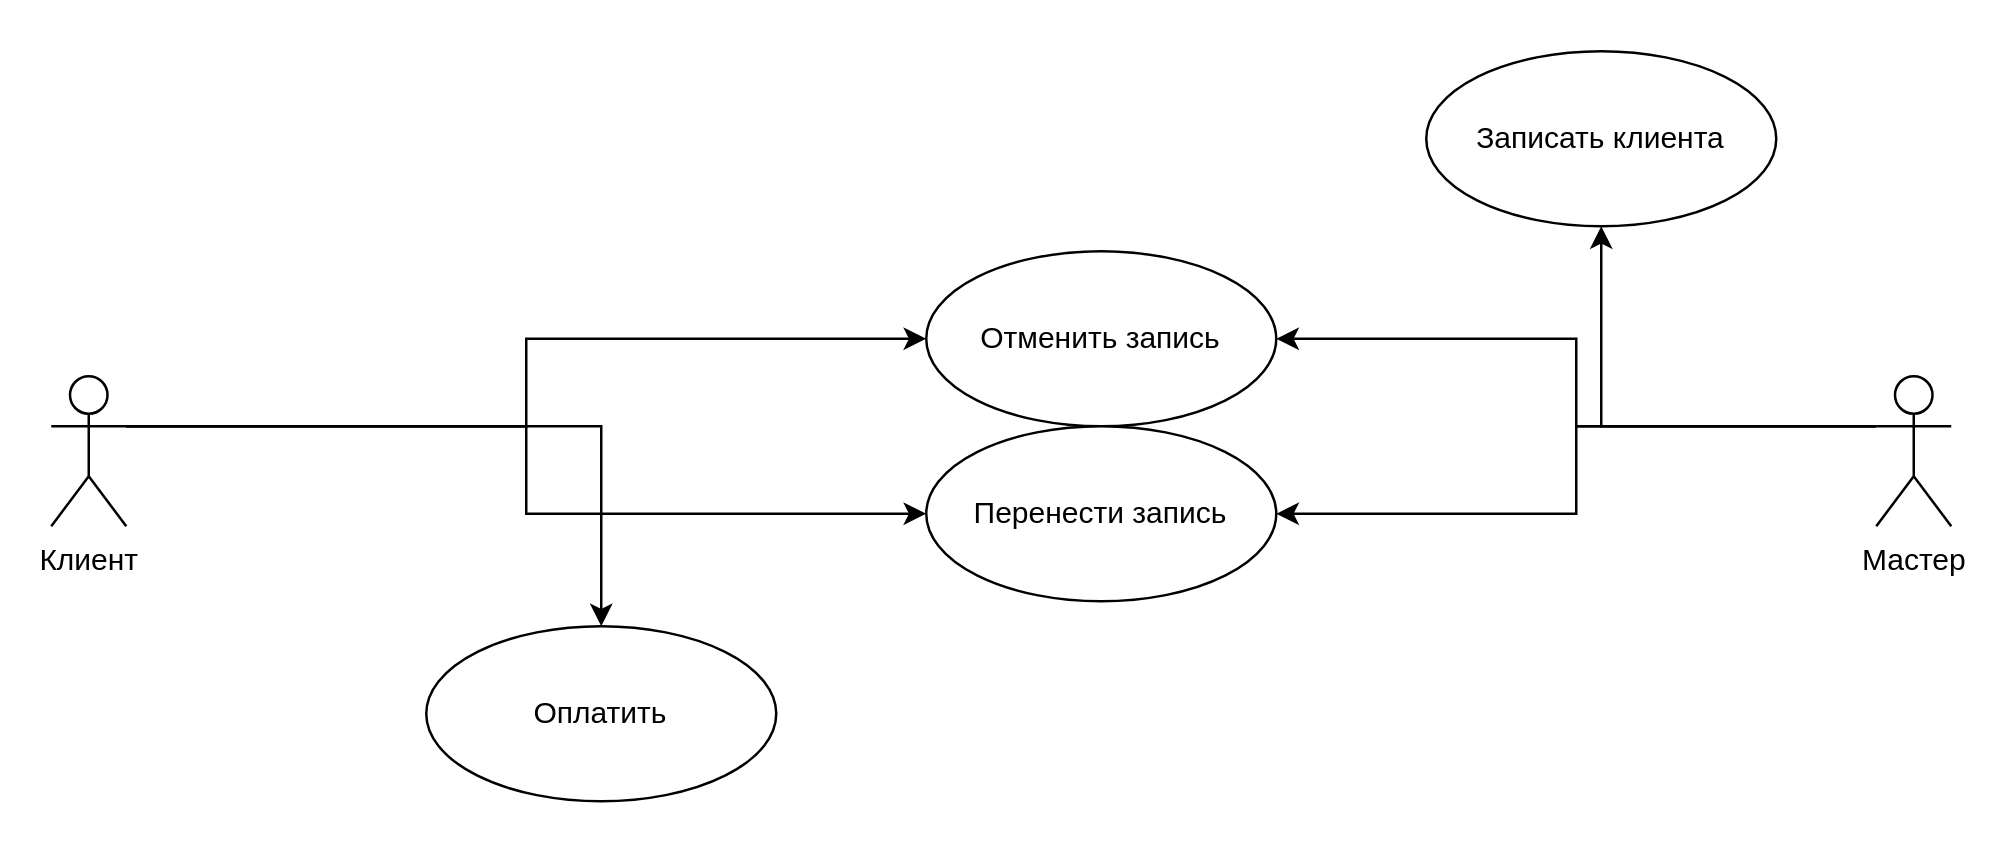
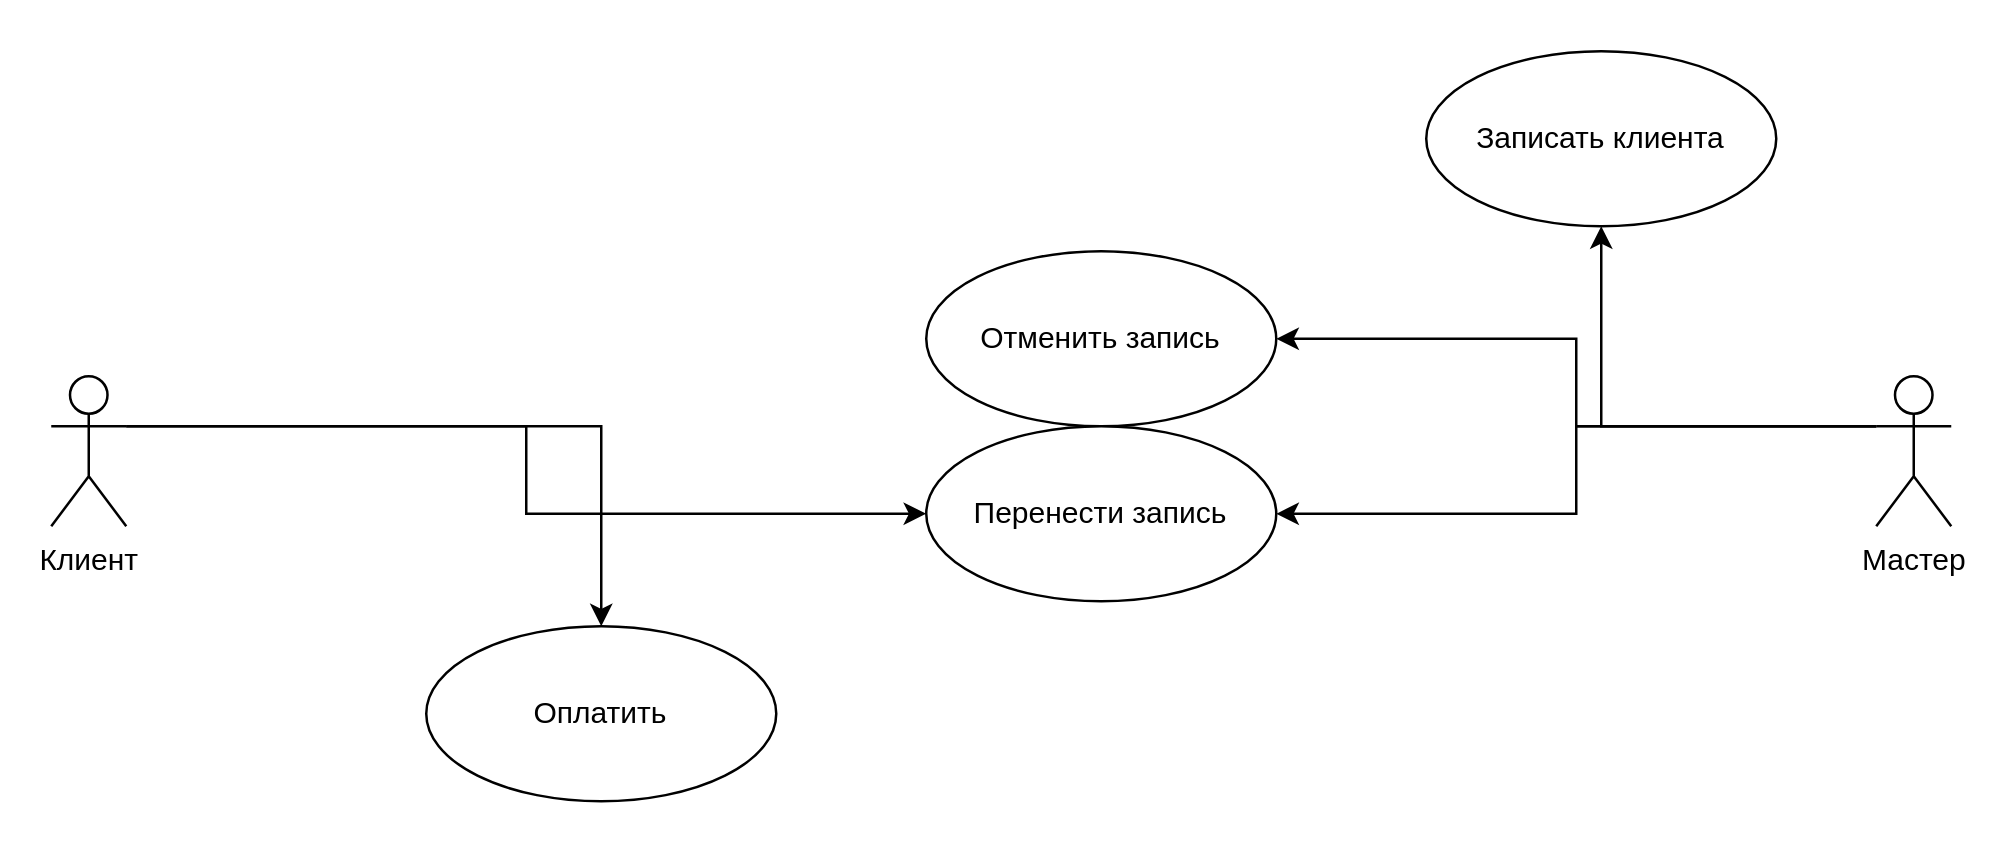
- <mxCell id="3" style="edgeStyle=orthogonalEdgeStyle;rounded=0;orthogonalLoop=1;jettySize=auto;html=1;exitX=1;exitY=0.333;exitDx=0;exitDy=0;exitPerimeter=0;" edge="1" parent="1" source="5" target="10"><mxGeometry relative="1" as="geometry" /></mxCell>
